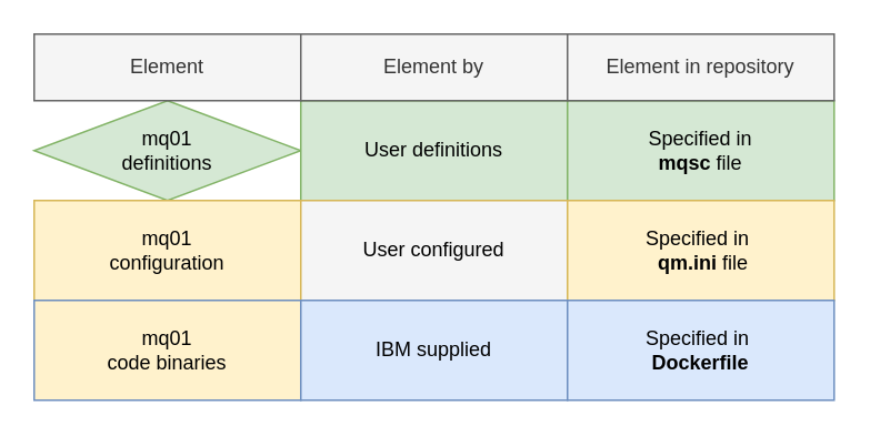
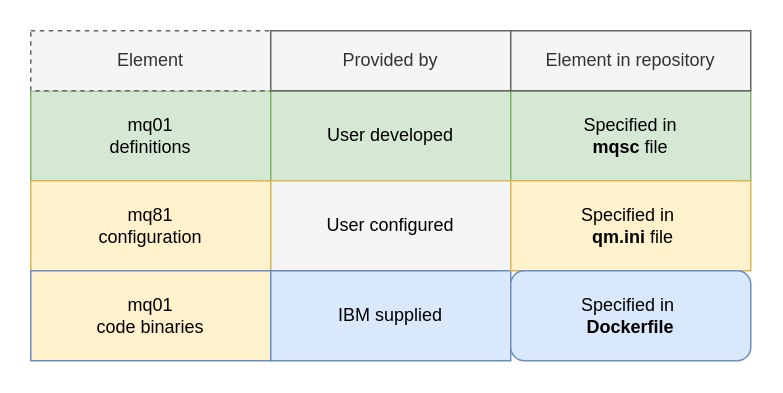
- <mxCell id="11" value="Element" style="rounded=0;whiteSpace=wrap;html=1;fillColor=#f5f5f5;strokeColor=#666666;fontColor=#333333;" parent="1" vertex="1"><mxGeometry x="20" y="20" width="160" height="40" as="geometry" /></mxCell>
+ <mxCell id="11" value="Element" style="rounded=0;whiteSpace=wrap;html=1;fillColor=#f5f5f5;strokeColor=#666666;fontColor=#333333;dashed=1;" parent="1" vertex="1"><mxGeometry x="20" y="20" width="160" height="40" as="geometry" /></mxCell>
- <mxCell id="12" value="Element by" style="rounded=0;whiteSpace=wrap;html=1;fillColor=#f5f5f5;strokeColor=#666666;fontColor=#333333;" parent="1" vertex="1"><mxGeometry x="180" y="20" width="160" height="40" as="geometry" /></mxCell>
+ <mxCell id="12" value="Provided by" style="rounded=0;whiteSpace=wrap;html=1;fillColor=#f5f5f5;strokeColor=#666666;fontColor=#333333;" parent="1" vertex="1"><mxGeometry x="180" y="20" width="160" height="40" as="geometry" /></mxCell>
- <mxCell id="2" value="mq01 &lt;br&gt;definitions" style="rhombus;whiteSpace=wrap;html=1;fillColor=#d5e8d4;strokeColor=#82b366;" parent="1" vertex="1"><mxGeometry x="20" y="60" width="160" height="60" as="geometry" /></mxCell>
+ <mxCell id="2" value="mq01 &lt;br&gt;definitions" style="rounded=0;whiteSpace=wrap;html=1;fillColor=#d5e8d4;strokeColor=#82b366;" parent="1" vertex="1"><mxGeometry x="20" y="60" width="160" height="60" as="geometry" /></mxCell>
- <mxCell id="5" value="User definitions" style="rounded=0;whiteSpace=wrap;html=1;fillColor=#d5e8d4;strokeColor=#82b366;" parent="1" vertex="1"><mxGeometry x="180" y="60" width="160" height="60" as="geometry" /></mxCell>
+ <mxCell id="5" value="User developed" style="rounded=0;whiteSpace=wrap;html=1;fillColor=#d5e8d4;strokeColor=#82b366;" parent="1" vertex="1"><mxGeometry x="180" y="60" width="160" height="60" as="geometry" /></mxCell>
- <mxCell id="3" value="mq01&lt;br&gt;configuration" style="rounded=0;whiteSpace=wrap;html=1;fillColor=#fff2cc;strokeColor=#d6b656;" parent="1" vertex="1"><mxGeometry x="20" y="120" width="160" height="60" as="geometry" /></mxCell>
+ <mxCell id="3" value="mq81&lt;br&gt;configuration" style="rounded=0;whiteSpace=wrap;html=1;fillColor=#fff2cc;strokeColor=#d6b656;" parent="1" vertex="1"><mxGeometry x="20" y="120" width="160" height="60" as="geometry" /></mxCell>
- <mxCell id="10" value="Specified in&amp;nbsp;&lt;br&gt;&lt;b&gt;Dockerfile&lt;/b&gt;" style="rounded=0;whiteSpace=wrap;html=1;fillColor=#dae8fc;strokeColor=#6c8ebf;" parent="1" vertex="1"><mxGeometry x="340" y="180" width="160" height="60" as="geometry" /></mxCell>
+ <mxCell id="10" value="Specified in&amp;nbsp;&lt;br&gt;&lt;b&gt;Dockerfile&lt;/b&gt;" style="whiteSpace=wrap;html=1;fillColor=#dae8fc;strokeColor=#6c8ebf;rounded=1;" parent="1" vertex="1"><mxGeometry x="340" y="180" width="160" height="60" as="geometry" /></mxCell>
